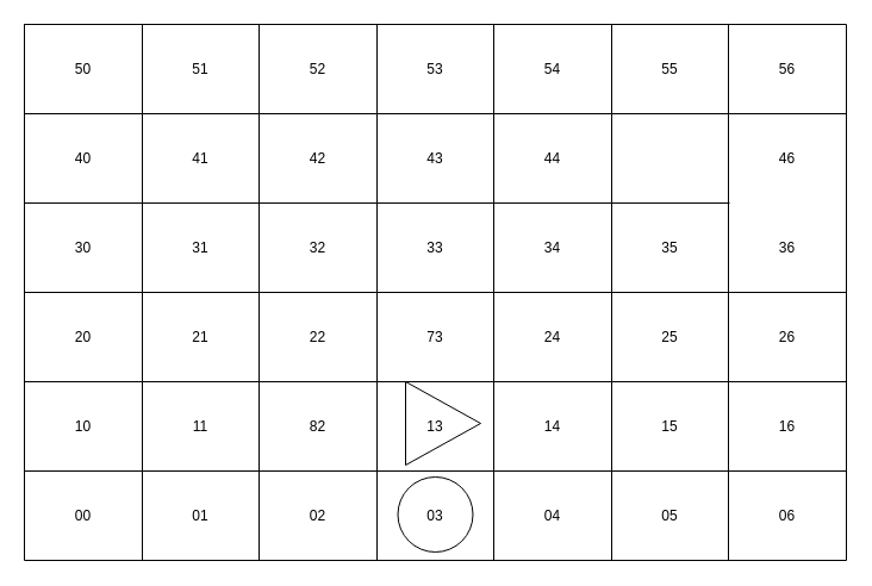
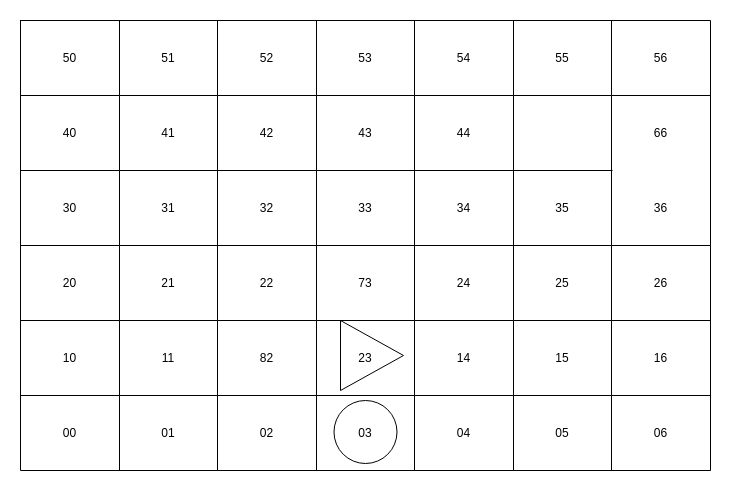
- <mxCell id="17" value="46" style="shape=partialRectangle;html=1;whiteSpace=wrap;connectable=0;overflow=hidden;fillColor=none;top=0;left=0;bottom=0;right=0;" vertex="1" parent="11"><mxGeometry x="591" width="99" height="75" as="geometry" /></mxCell>
+ <mxCell id="17" value="66" style="shape=partialRectangle;html=1;whiteSpace=wrap;connectable=0;overflow=hidden;fillColor=none;top=0;left=0;bottom=0;right=0;" vertex="1" parent="11"><mxGeometry x="591" width="99" height="75" as="geometry" /></mxCell>
- <mxCell id="38" value="13" style="shape=partialRectangle;html=1;whiteSpace=wrap;connectable=0;overflow=hidden;fillColor=none;top=0;left=0;bottom=0;right=0;" vertex="1" parent="34"><mxGeometry x="296" width="98" height="75" as="geometry" /></mxCell>
+ <mxCell id="38" value="23" style="shape=partialRectangle;html=1;whiteSpace=wrap;connectable=0;overflow=hidden;fillColor=none;top=0;left=0;bottom=0;right=0;" vertex="1" parent="34"><mxGeometry x="296" width="98" height="75" as="geometry" /></mxCell>
